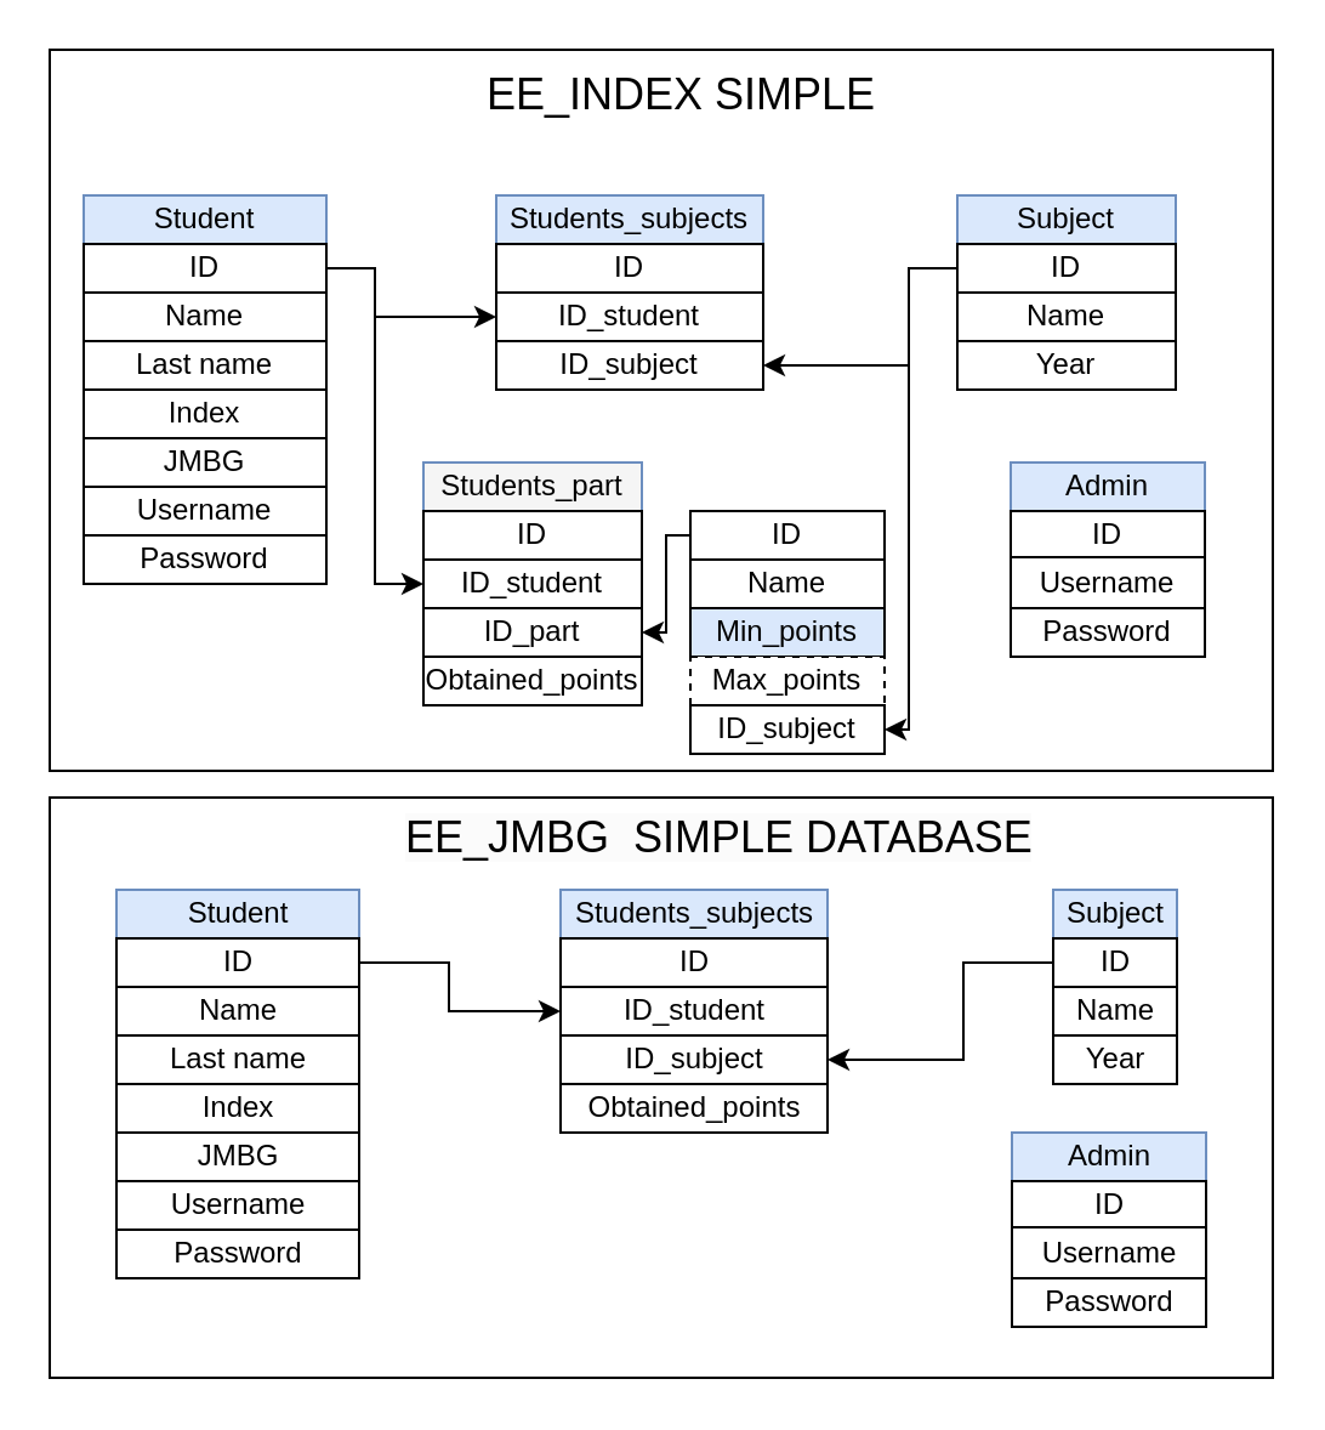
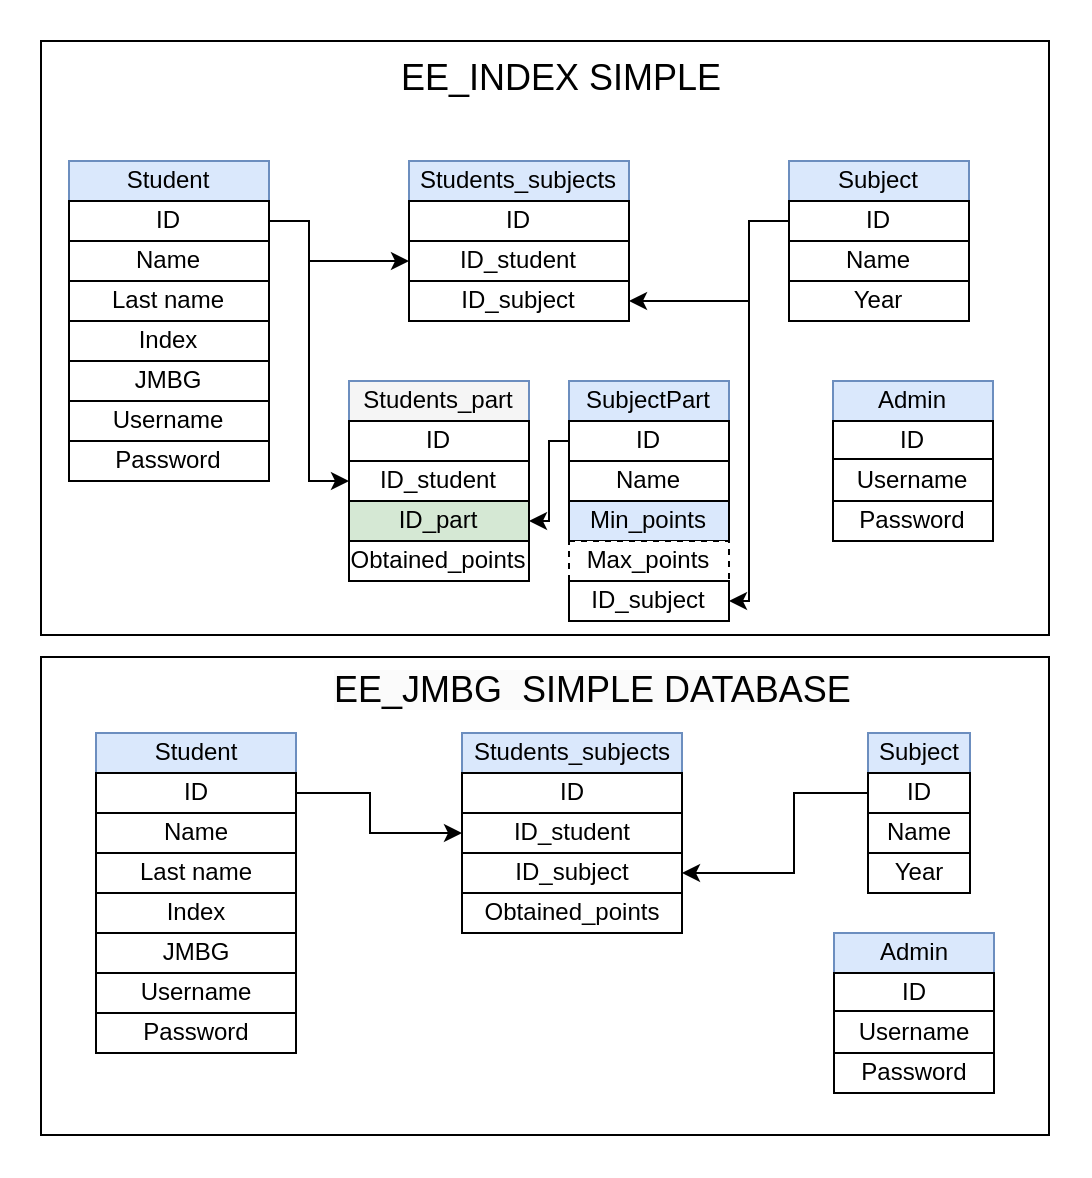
+ <mxCell id="20" value="SubjectPart" style="rounded=0;whiteSpace=wrap;html=1;fillColor=#dae8fc;strokeColor=#6c8ebf;" vertex="1" parent="1"><mxGeometry x="284" y="190" width="80" height="20" as="geometry" /></mxCell>
- <mxCell id="29" value="ID_part" style="rounded=0;whiteSpace=wrap;html=1;" vertex="1" parent="1"><mxGeometry x="174" y="250" width="90" height="20" as="geometry" /></mxCell>
+ <mxCell id="29" value="ID_part" style="rounded=0;whiteSpace=wrap;html=1;fillColor=#d5e8d4;" vertex="1" parent="1"><mxGeometry x="174" y="250" width="90" height="20" as="geometry" /></mxCell>
